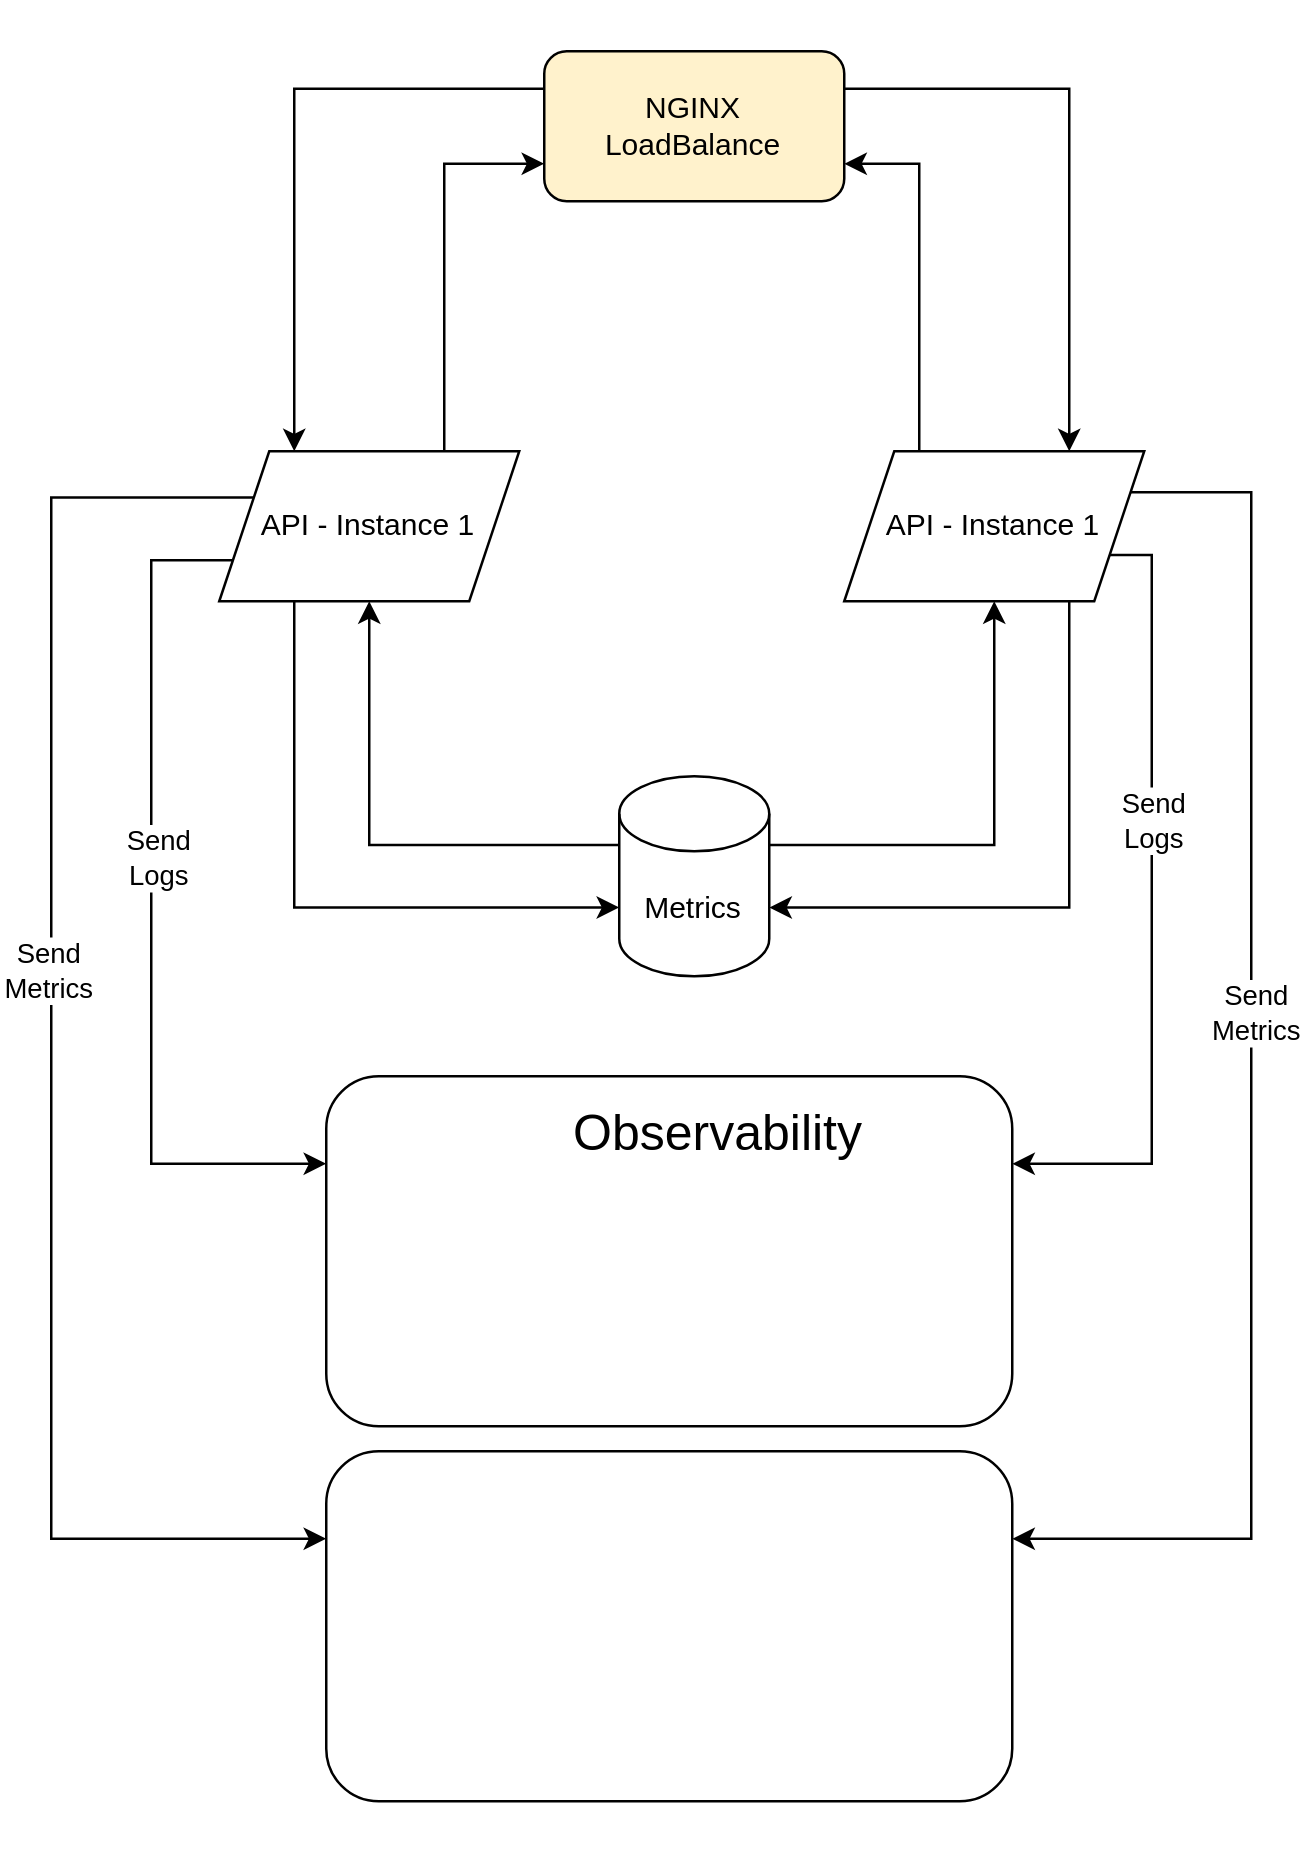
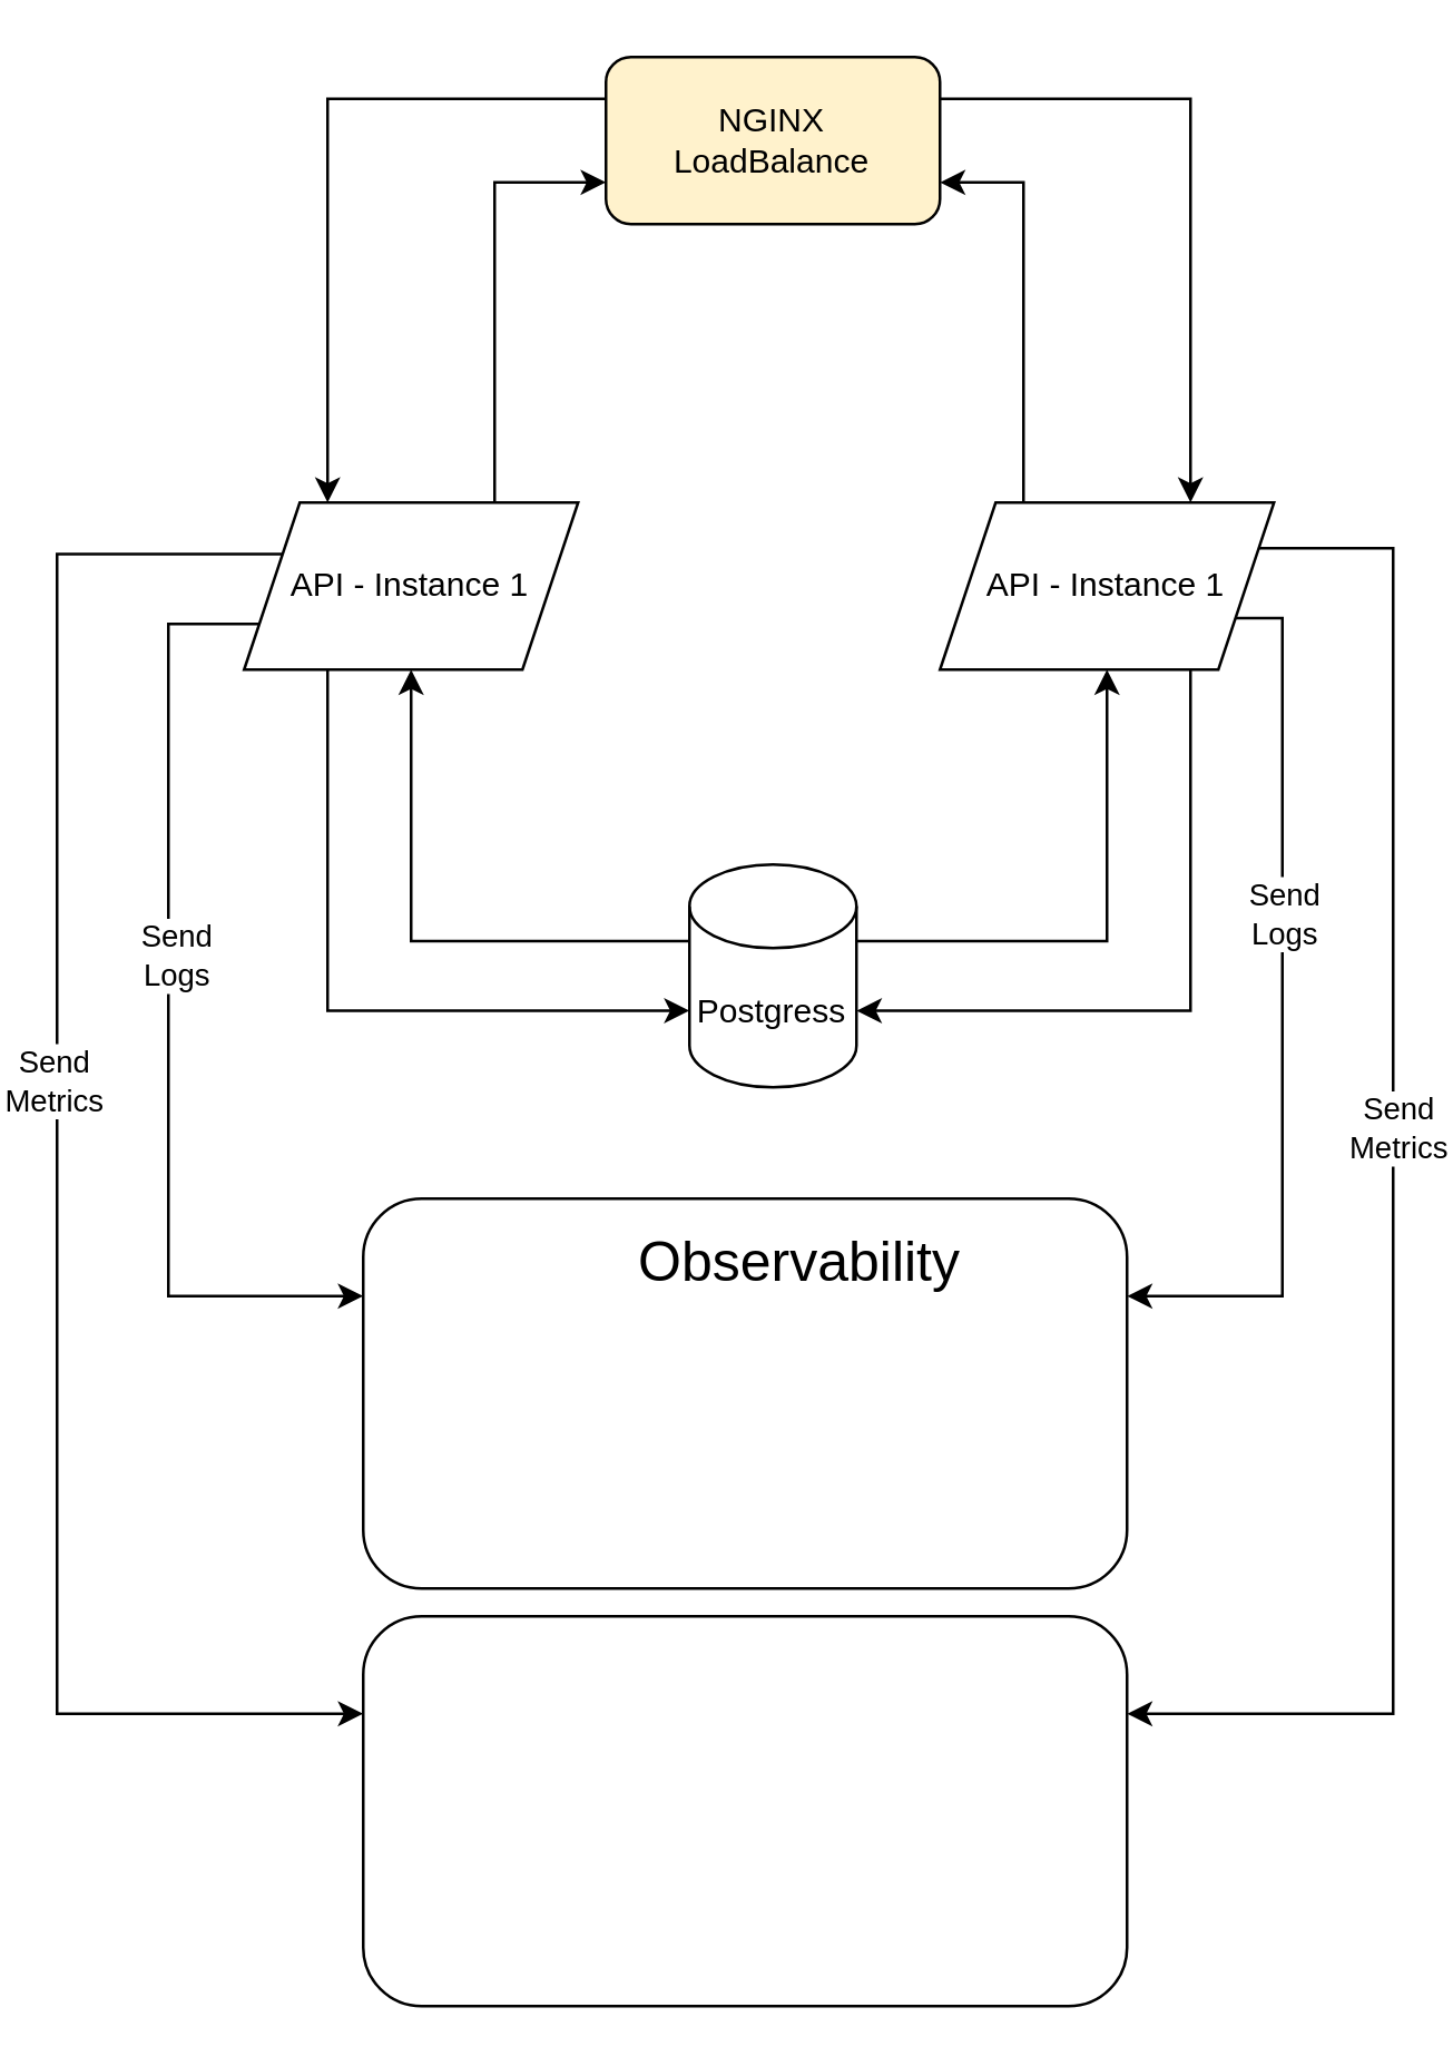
- <mxCell id="12" value="Metrics" style="shape=cylinder3;whiteSpace=wrap;html=1;boundedLbl=1;backgroundOutline=1;size=15;" parent="2" vertex="1"><mxGeometry x="160" y="290" width="60" height="80" as="geometry" /></mxCell>
+ <mxCell id="12" value="Postgress" style="shape=cylinder3;whiteSpace=wrap;html=1;boundedLbl=1;backgroundOutline=1;size=15;" parent="2" vertex="1"><mxGeometry x="160" y="290" width="60" height="80" as="geometry" /></mxCell>
